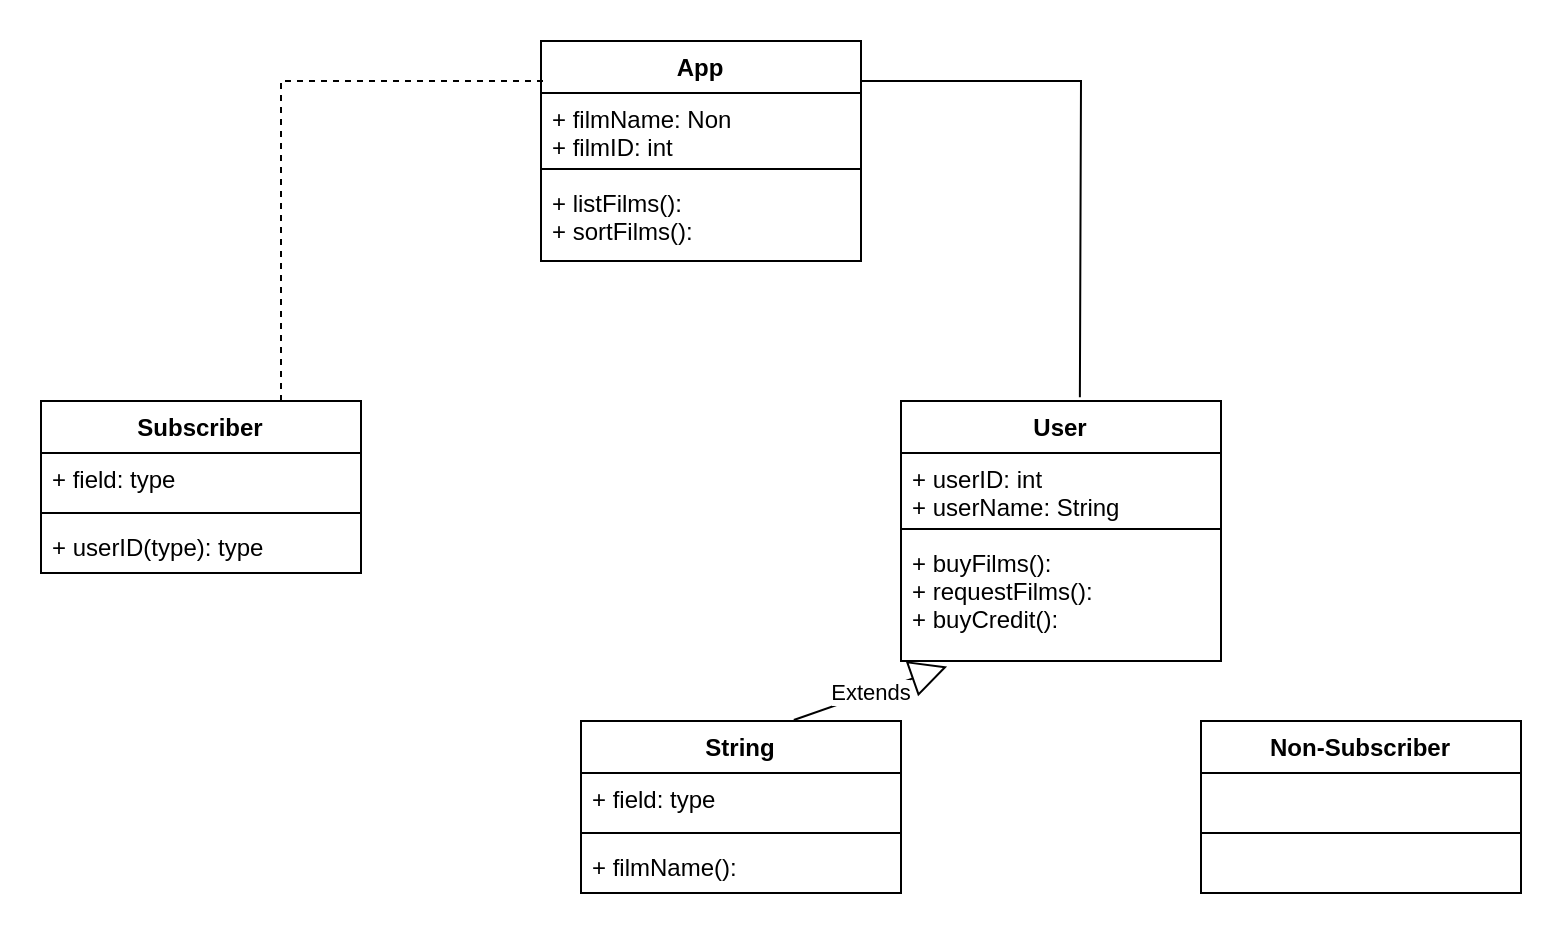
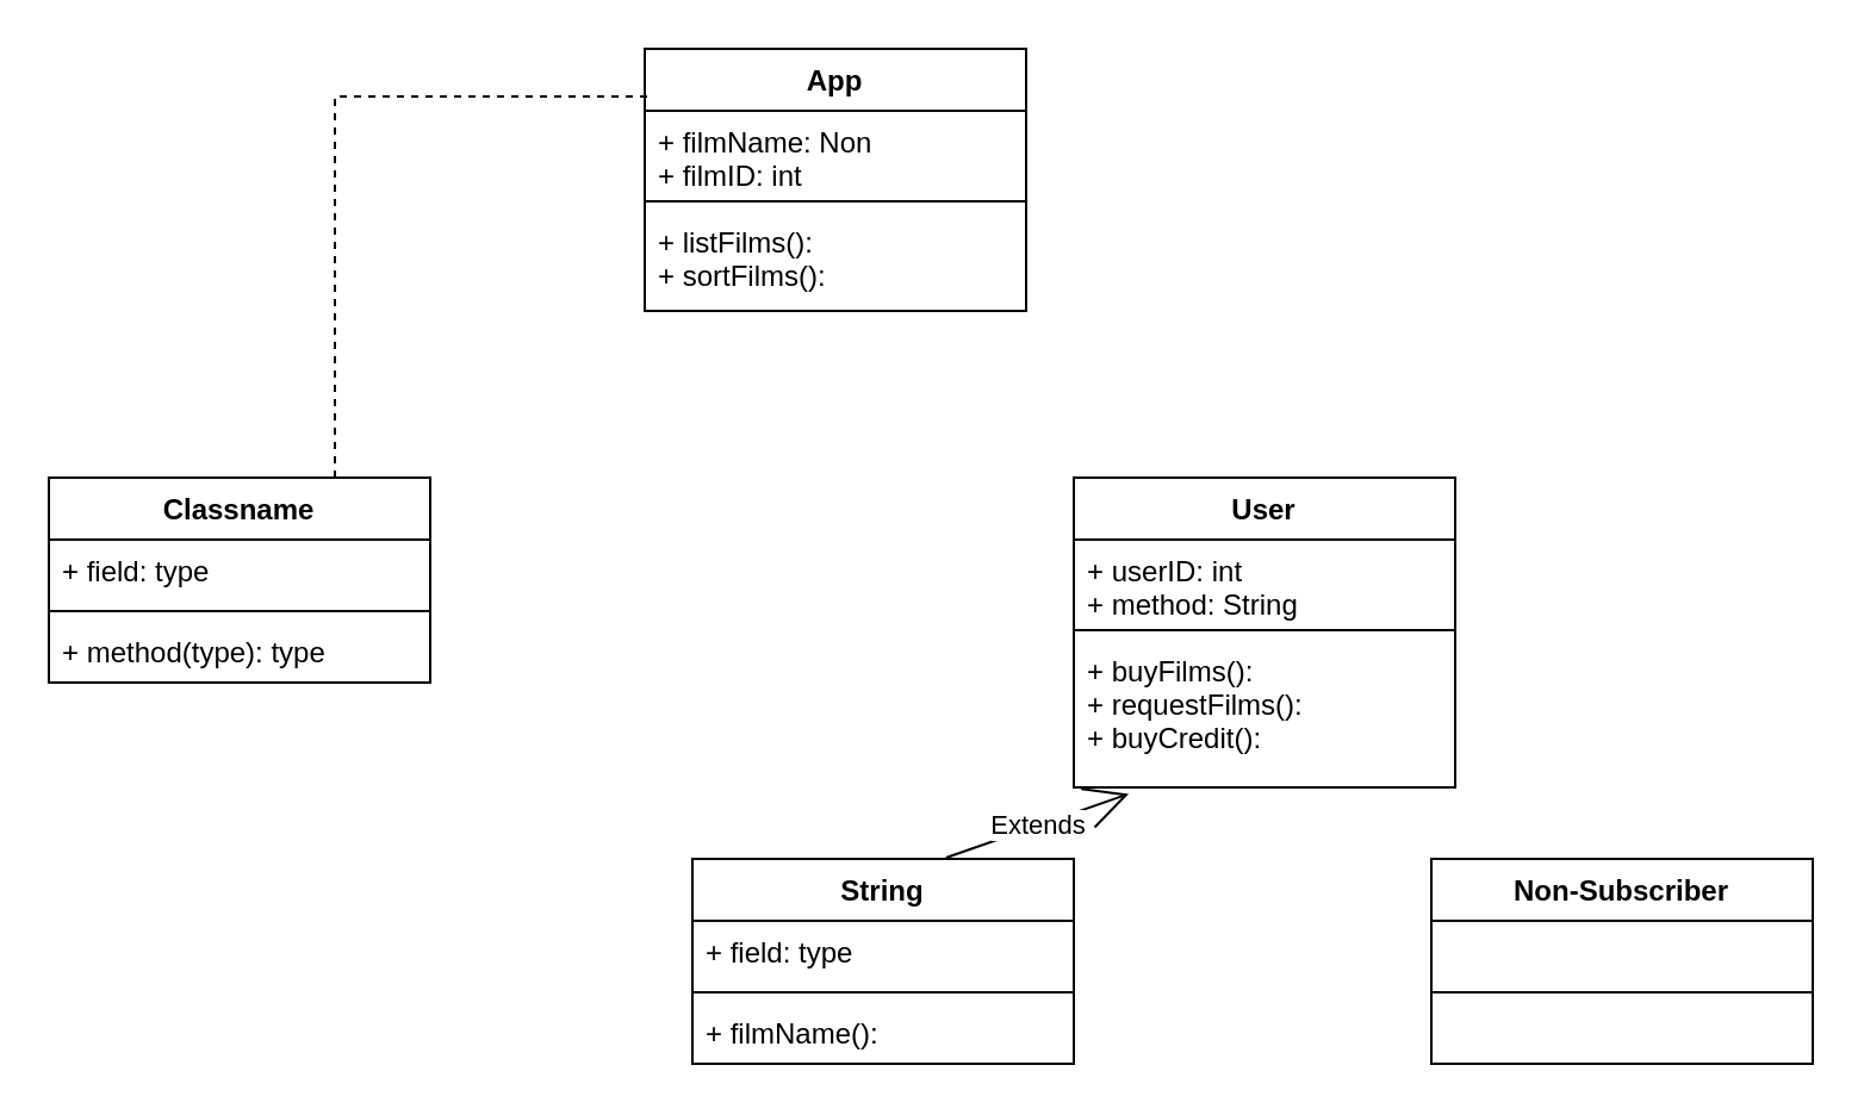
- <mxCell id="24" value="" style="endArrow=none;html=1;rounded=0;exitX=0.559;exitY=-0.014;exitDx=0;exitDy=0;exitPerimeter=0;entryX=1;entryY=0.182;entryDx=0;entryDy=0;entryPerimeter=0;" parent="1" source="10" target="2" edge="1"><mxGeometry relative="1" as="geometry"><mxPoint x="298.4" y="200" as="sourcePoint" /><mxPoint x="450" y="40" as="targetPoint" /><Array as="points"><mxPoint x="540" y="40" /></Array></mxGeometry></mxCell>
- <mxCell id="6" value="Subscriber" style="swimlane;fontStyle=1;align=center;verticalAlign=top;childLayout=stackLayout;horizontal=1;startSize=26;horizontalStack=0;resizeParent=1;resizeParentMax=0;resizeLast=0;collapsible=1;marginBottom=0;" parent="1" vertex="1"><mxGeometry x="20" y="200" width="160" height="86" as="geometry" /></mxCell>
+ <mxCell id="6" value="Classname" style="swimlane;fontStyle=1;align=center;verticalAlign=top;childLayout=stackLayout;horizontal=1;startSize=26;horizontalStack=0;resizeParent=1;resizeParentMax=0;resizeLast=0;collapsible=1;marginBottom=0;" parent="1" vertex="1"><mxGeometry x="20" y="200" width="160" height="86" as="geometry" /></mxCell>
- <mxCell id="11" value="+ userID: int&#10;+ userName: String" style="text;strokeColor=none;fillColor=none;align=left;verticalAlign=top;spacingLeft=4;spacingRight=4;overflow=hidden;rotatable=0;points=[[0,0.5],[1,0.5]];portConstraint=eastwest;" parent="10" vertex="1"><mxGeometry y="26" width="160" height="34" as="geometry" /></mxCell>
+ <mxCell id="11" value="+ userID: int&#10;+ method: String" style="text;strokeColor=none;fillColor=none;align=left;verticalAlign=top;spacingLeft=4;spacingRight=4;overflow=hidden;rotatable=0;points=[[0,0.5],[1,0.5]];portConstraint=eastwest;" parent="10" vertex="1"><mxGeometry y="26" width="160" height="34" as="geometry" /></mxCell>
- <mxCell id="9" value="+ userID(type): type" style="text;strokeColor=none;fillColor=none;align=left;verticalAlign=top;spacingLeft=4;spacingRight=4;overflow=hidden;rotatable=0;points=[[0,0.5],[1,0.5]];portConstraint=eastwest;" parent="6" vertex="1"><mxGeometry y="60" width="160" height="26" as="geometry" /></mxCell>
+ <mxCell id="9" value="+ method(type): type" style="text;strokeColor=none;fillColor=none;align=left;verticalAlign=top;spacingLeft=4;spacingRight=4;overflow=hidden;rotatable=0;points=[[0,0.5],[1,0.5]];portConstraint=eastwest;" parent="6" vertex="1"><mxGeometry y="60" width="160" height="26" as="geometry" /></mxCell>
- <mxCell id="22" value="Extends" style="endArrow=block;endSize=16;endFill=0;html=1;rounded=0;entryX=0.144;entryY=1.044;entryDx=0;entryDy=0;entryPerimeter=0;exitX=0.665;exitY=-0.006;exitDx=0;exitDy=0;exitPerimeter=0;" parent="1" source="14" target="13" edge="1"><mxGeometry width="160" relative="1" as="geometry"><mxPoint x="300" y="500" as="sourcePoint" /><mxPoint x="460" y="500" as="targetPoint" /></mxGeometry></mxCell>
+ <mxCell id="22" value="Extends" style="endArrow=open;endSize=16;endFill=0;html=1;rounded=0;entryX=0.144;entryY=1.044;entryDx=0;entryDy=0;entryPerimeter=0;exitX=0.665;exitY=-0.006;exitDx=0;exitDy=0;exitPerimeter=0;" parent="1" source="14" target="13" edge="1"><mxGeometry width="160" relative="1" as="geometry"><mxPoint x="300" y="500" as="sourcePoint" /><mxPoint x="460" y="500" as="targetPoint" /></mxGeometry></mxCell>
